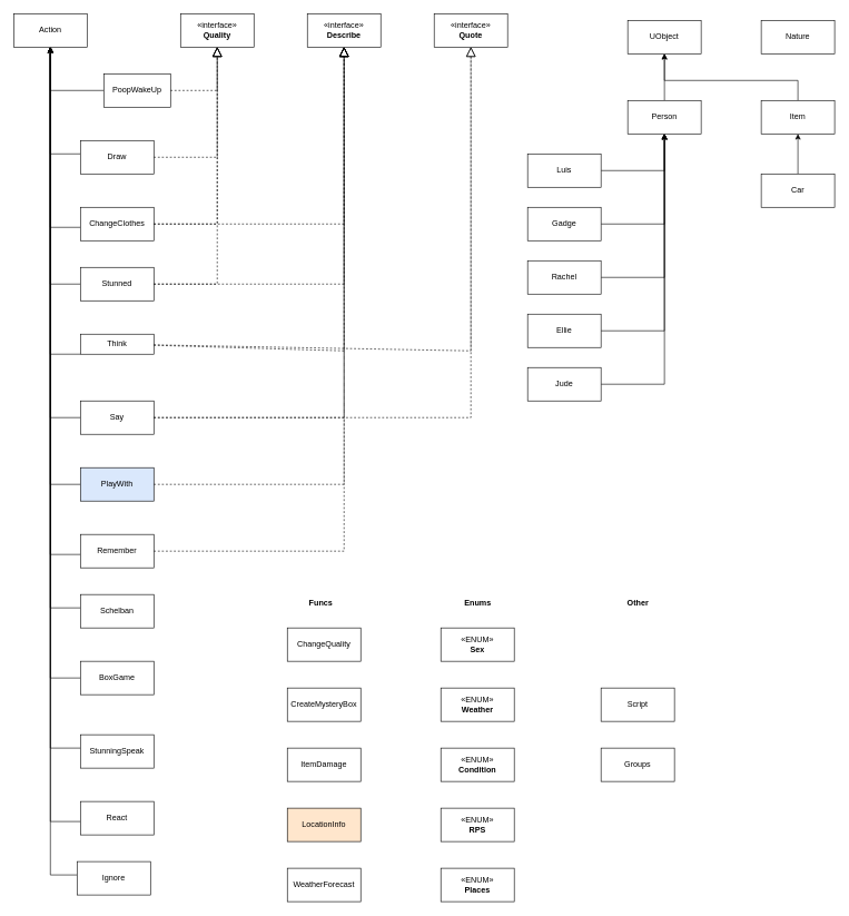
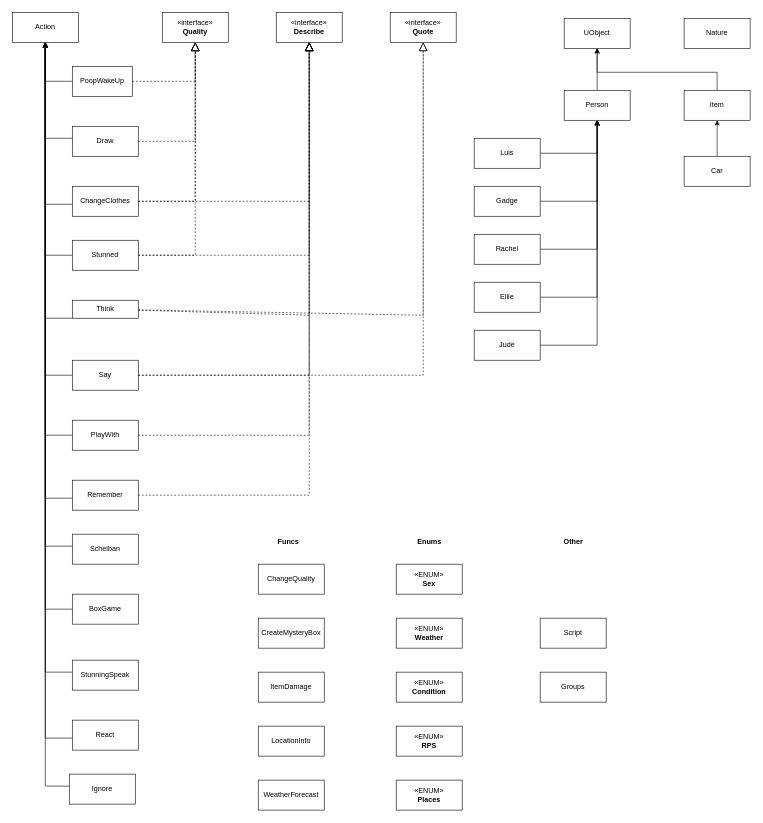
- <mxCell id="3" value="PoopWakeUp" style="html=1;whiteSpace=wrap;" vertex="1" parent="1"><mxGeometry x="155" y="110" width="100" height="50" as="geometry" /></mxCell>
+ <mxCell id="3" value="PoopWakeUp" style="html=1;whiteSpace=wrap;" vertex="1" parent="1"><mxGeometry x="120" y="110" width="100" height="50" as="geometry" /></mxCell>
- <mxCell id="7" value="PlayWith" style="html=1;whiteSpace=wrap;fillColor=#dae8fc;" vertex="1" parent="1"><mxGeometry x="120" y="700" width="110" height="50" as="geometry" /></mxCell>
+ <mxCell id="7" value="PlayWith" style="html=1;whiteSpace=wrap;" vertex="1" parent="1"><mxGeometry x="120" y="700" width="110" height="50" as="geometry" /></mxCell>
- <mxCell id="47" value="LocationInfo" style="html=1;whiteSpace=wrap;fillColor=#ffe6cc;" vertex="1" parent="1"><mxGeometry x="430" y="1210" width="110" height="50" as="geometry" /></mxCell>
+ <mxCell id="47" value="LocationInfo" style="html=1;whiteSpace=wrap;" vertex="1" parent="1"><mxGeometry x="430" y="1210" width="110" height="50" as="geometry" /></mxCell>
